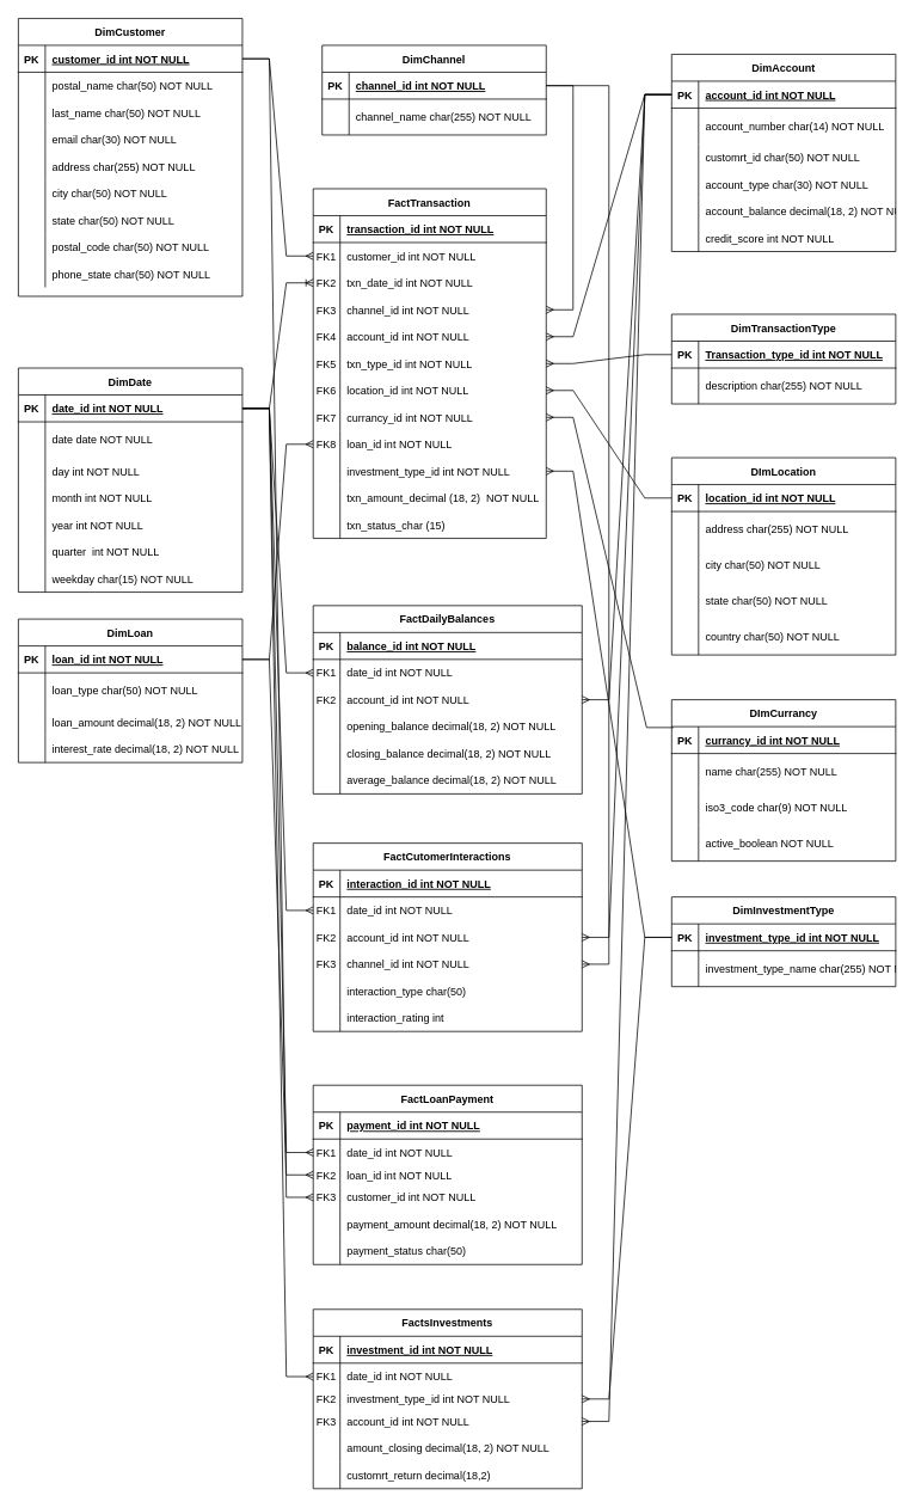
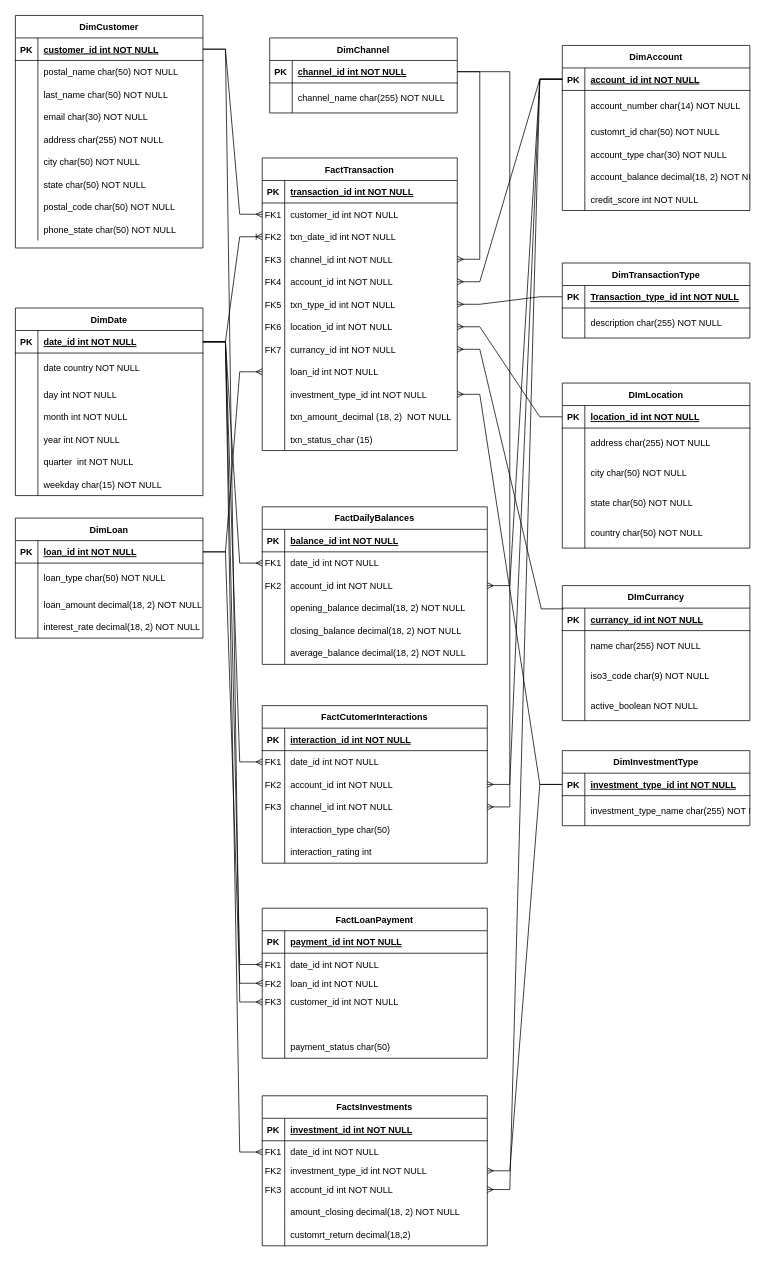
- <mxCell id="73" value="date date NOT NULL" style="shape=partialRectangle;overflow=hidden;connectable=0;fillColor=none;top=0;left=0;bottom=0;right=0;align=left;spacingLeft=6;" parent="71" vertex="1"><mxGeometry x="30" width="220" height="40" as="geometry"><mxRectangle width="220" height="40" as="alternateBounds" /></mxGeometry></mxCell>
+ <mxCell id="73" value="date country NOT NULL" style="shape=partialRectangle;overflow=hidden;connectable=0;fillColor=none;top=0;left=0;bottom=0;right=0;align=left;spacingLeft=6;" parent="71" vertex="1"><mxGeometry x="30" width="220" height="40" as="geometry"><mxRectangle width="220" height="40" as="alternateBounds" /></mxGeometry></mxCell>
- <mxCell id="28" value="FK8" style="shape=partialRectangle;overflow=hidden;connectable=0;fillColor=none;top=0;left=0;bottom=0;right=0;" parent="27" vertex="1"><mxGeometry width="30" height="30" as="geometry"><mxRectangle width="30" height="30" as="alternateBounds" /></mxGeometry></mxCell>
- <mxCell id="235" value="payment_amount decimal(18, 2) NOT NULL" style="shape=partialRectangle;overflow=hidden;connectable=0;fillColor=none;top=0;left=0;bottom=0;right=0;align=left;spacingLeft=6;" parent="233" vertex="1"><mxGeometry x="30" width="270" height="30" as="geometry"><mxRectangle width="270" height="30" as="alternateBounds" /></mxGeometry></mxCell>
